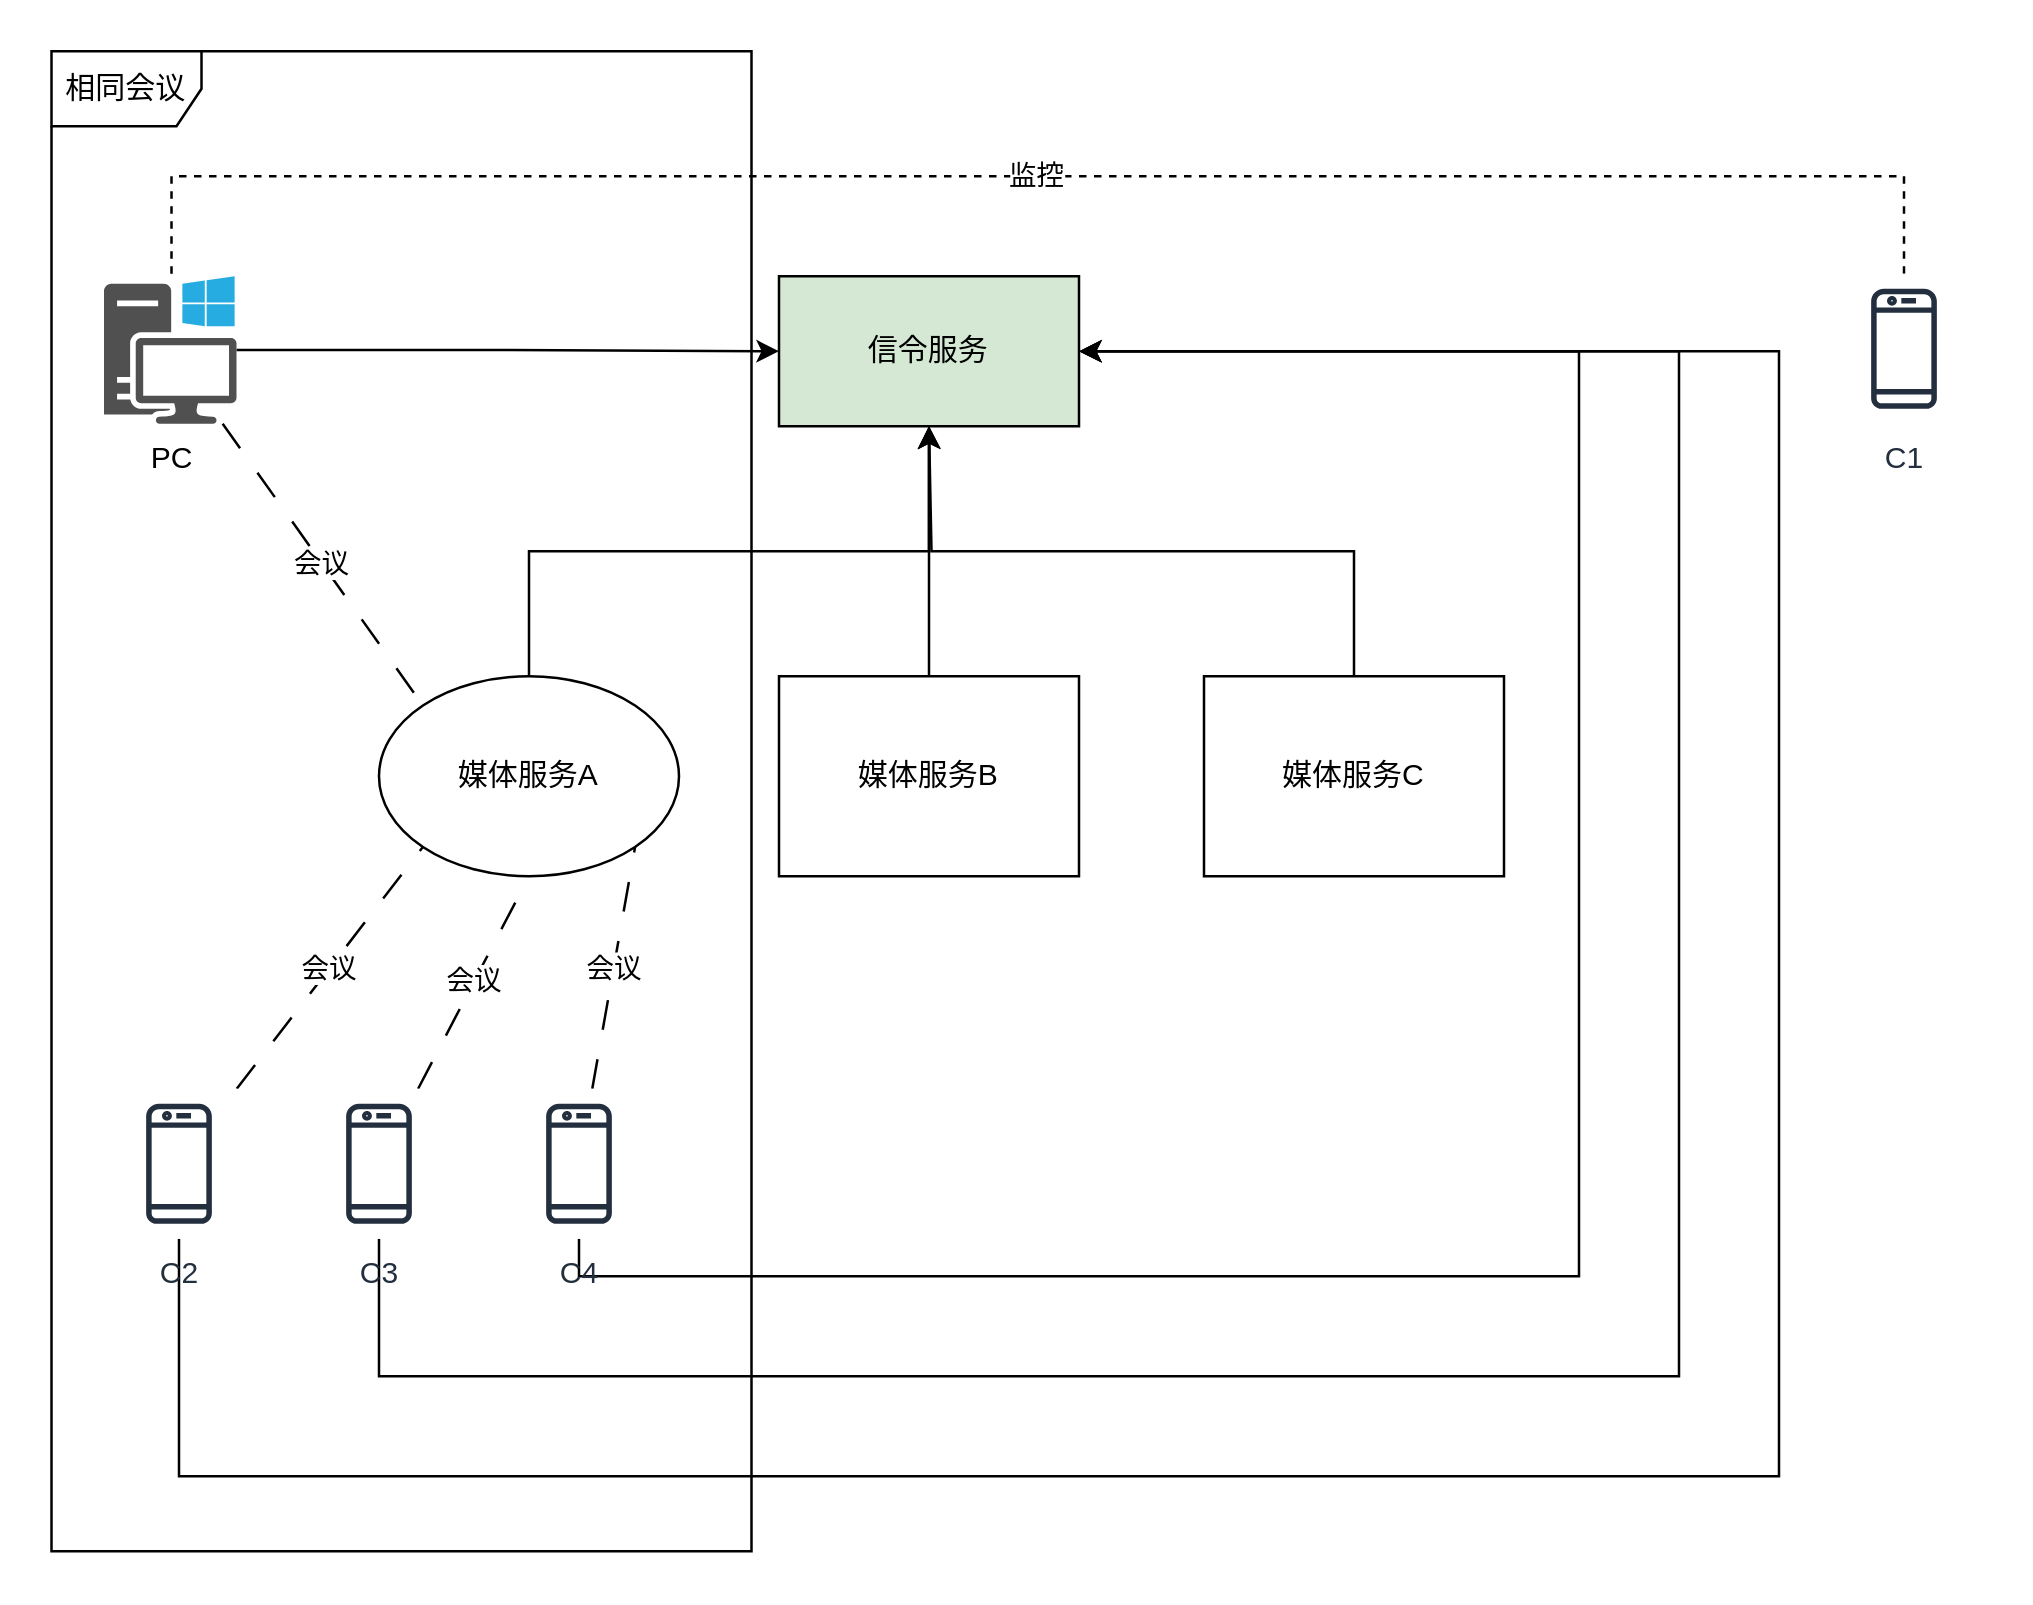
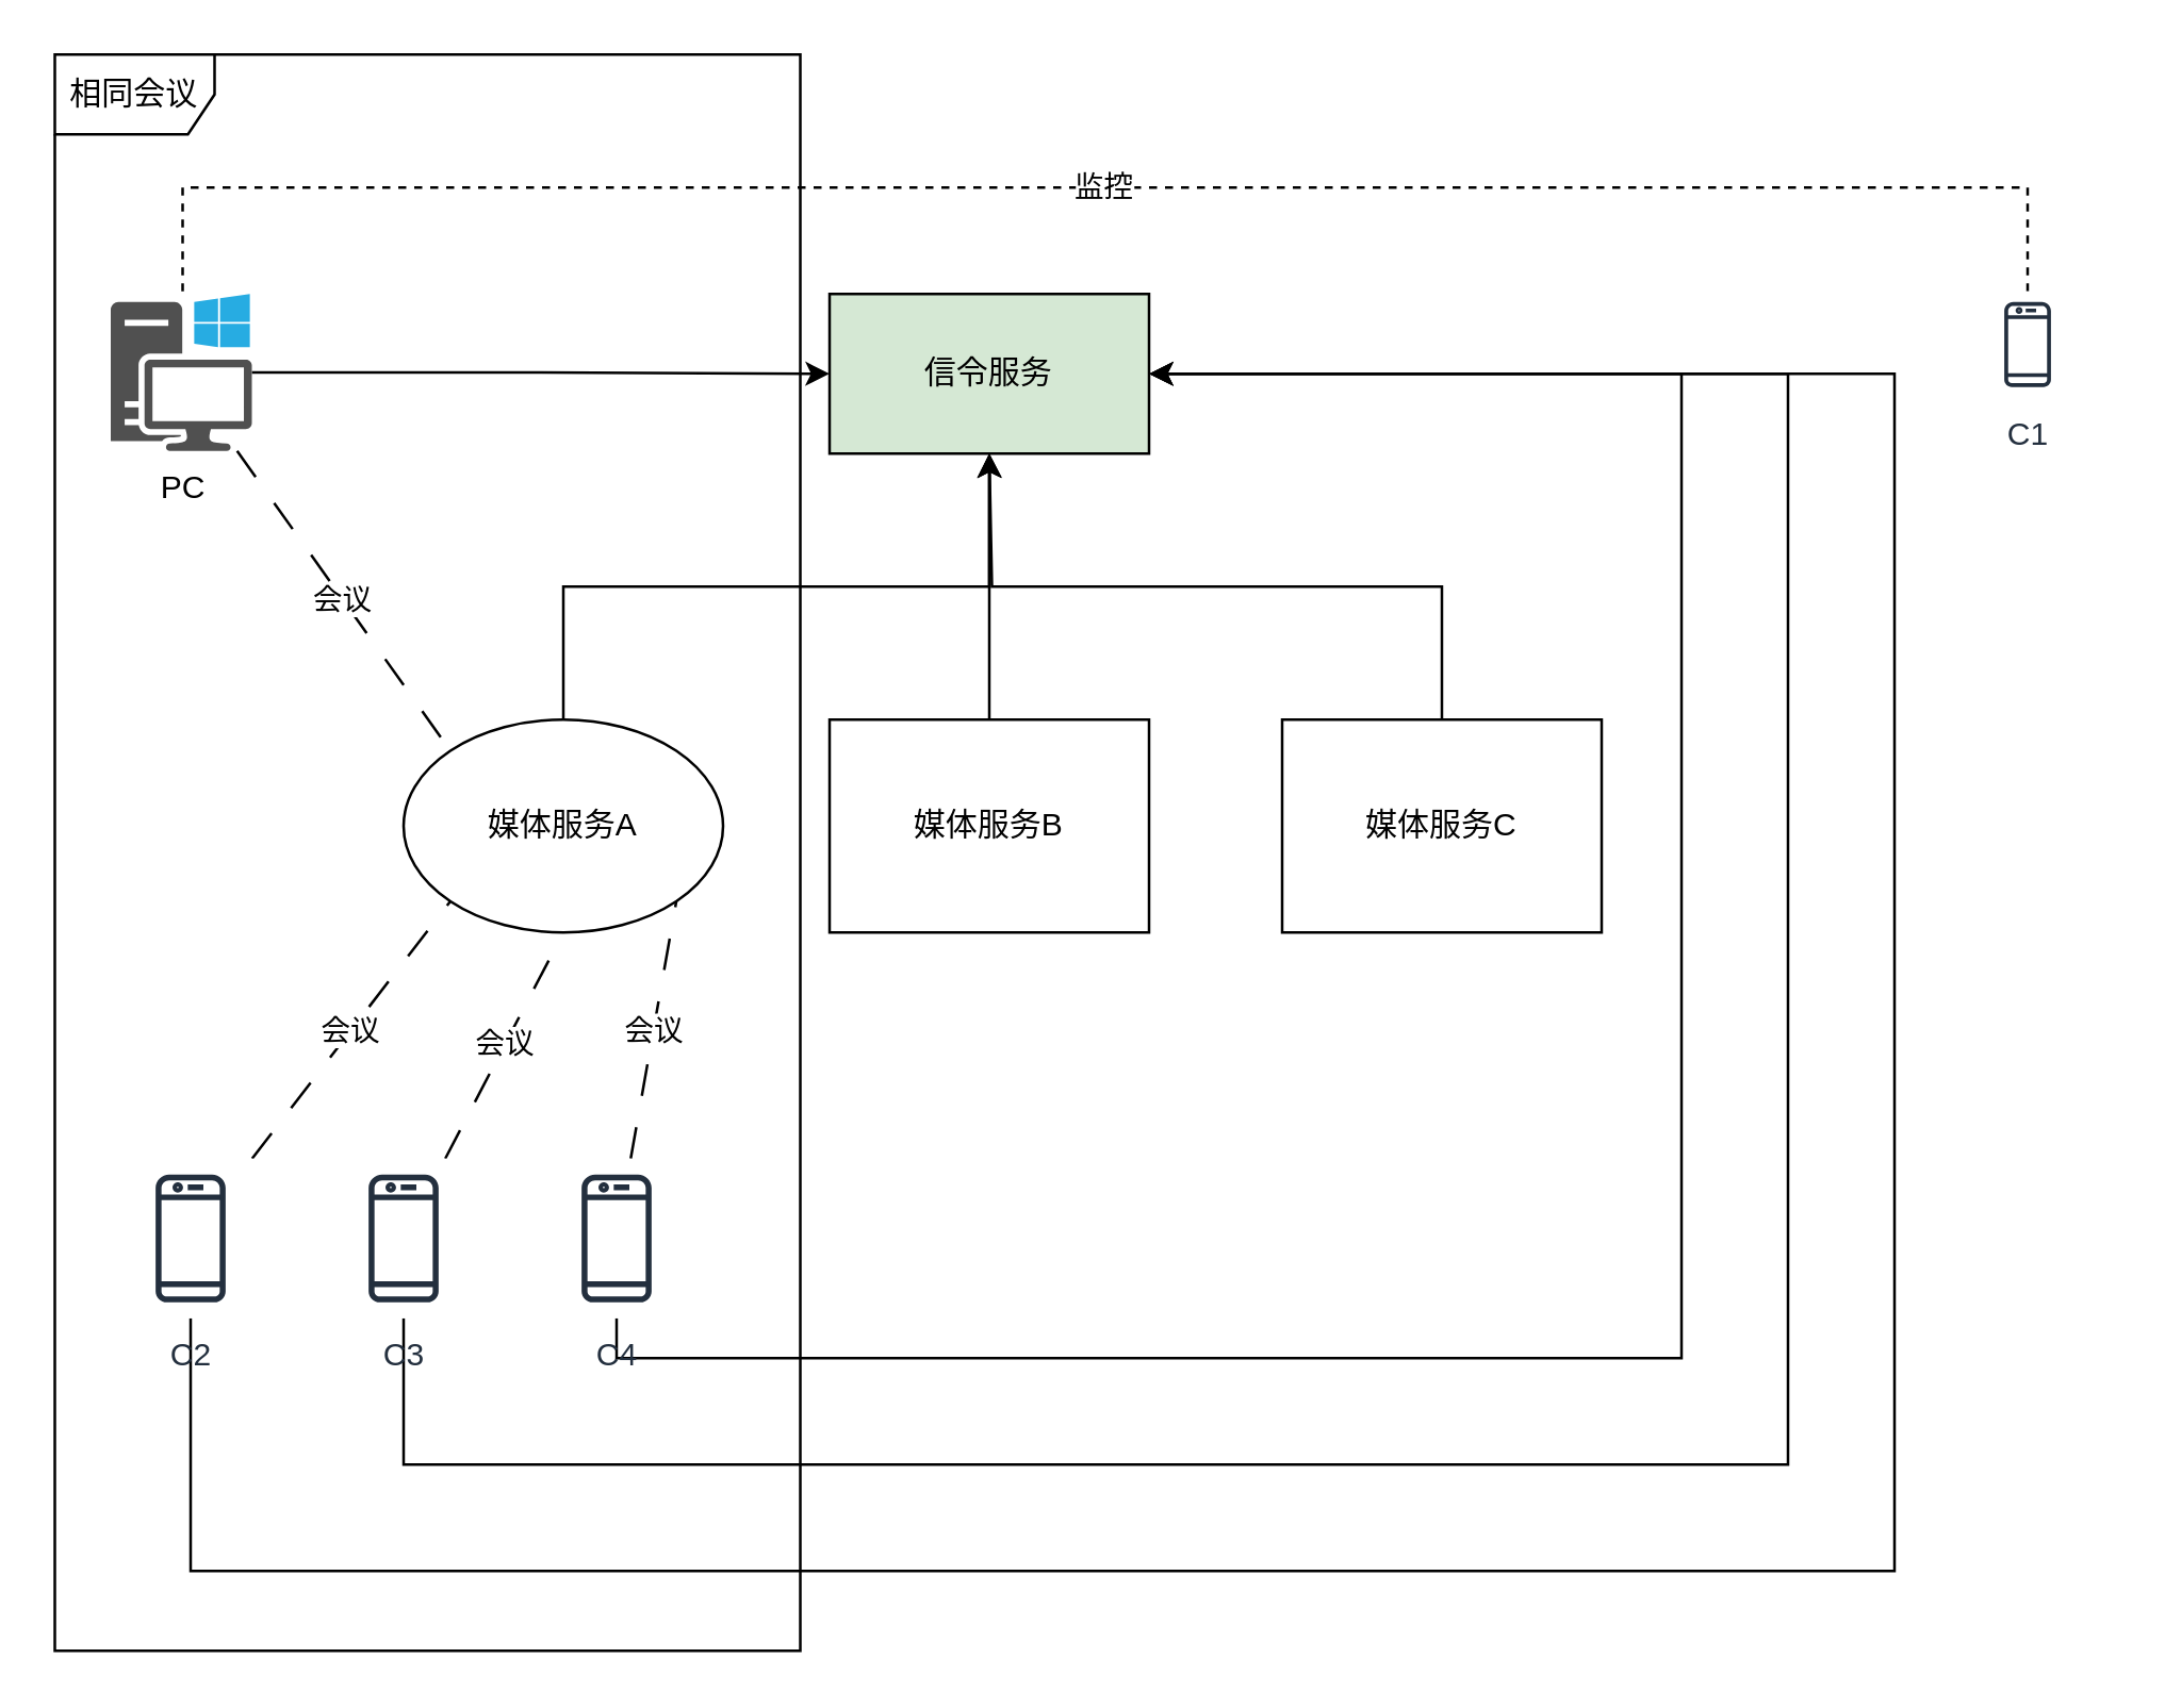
- <mxCell id="10" value="C1" style="sketch=0;outlineConnect=0;fontColor=#232F3E;gradientColor=none;strokeColor=#232F3E;fillColor=#ffffff;dashed=0;verticalLabelPosition=bottom;verticalAlign=top;align=center;html=1;fontSize=12;fontStyle=0;aspect=fixed;shape=mxgraph.aws4.resourceIcon;resIcon=mxgraph.aws4.mobile_client;" parent="1" vertex="1"><mxGeometry x="731" y="109" width="60" height="60" as="geometry" /></mxCell>
+ <mxCell id="10" value="C1" style="sketch=0;outlineConnect=0;fontColor=#232F3E;gradientColor=none;strokeColor=#232F3E;fillColor=#ffffff;dashed=0;verticalLabelPosition=bottom;verticalAlign=top;align=center;html=1;fontSize=12;fontStyle=0;aspect=fixed;shape=mxgraph.aws4.resourceIcon;resIcon=mxgraph.aws4.mobile_client;" parent="1" vertex="1"><mxGeometry x="731" y="109" width="60" height="40" as="geometry" /></mxCell>
